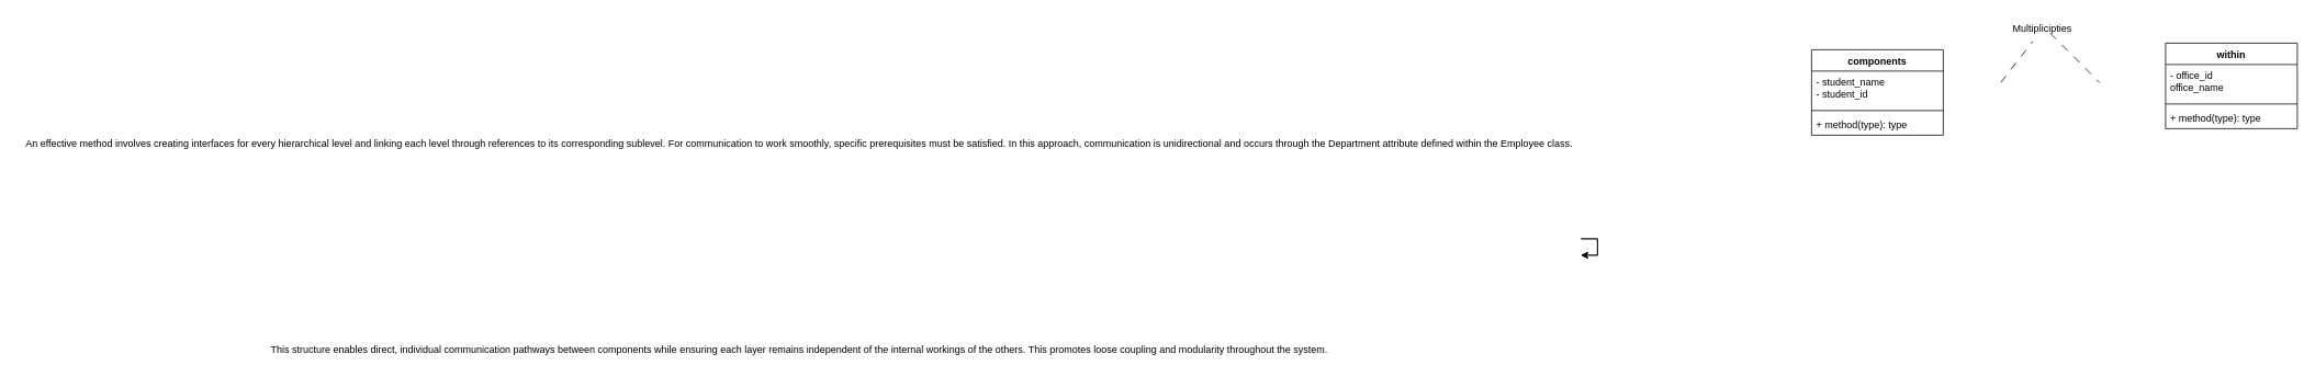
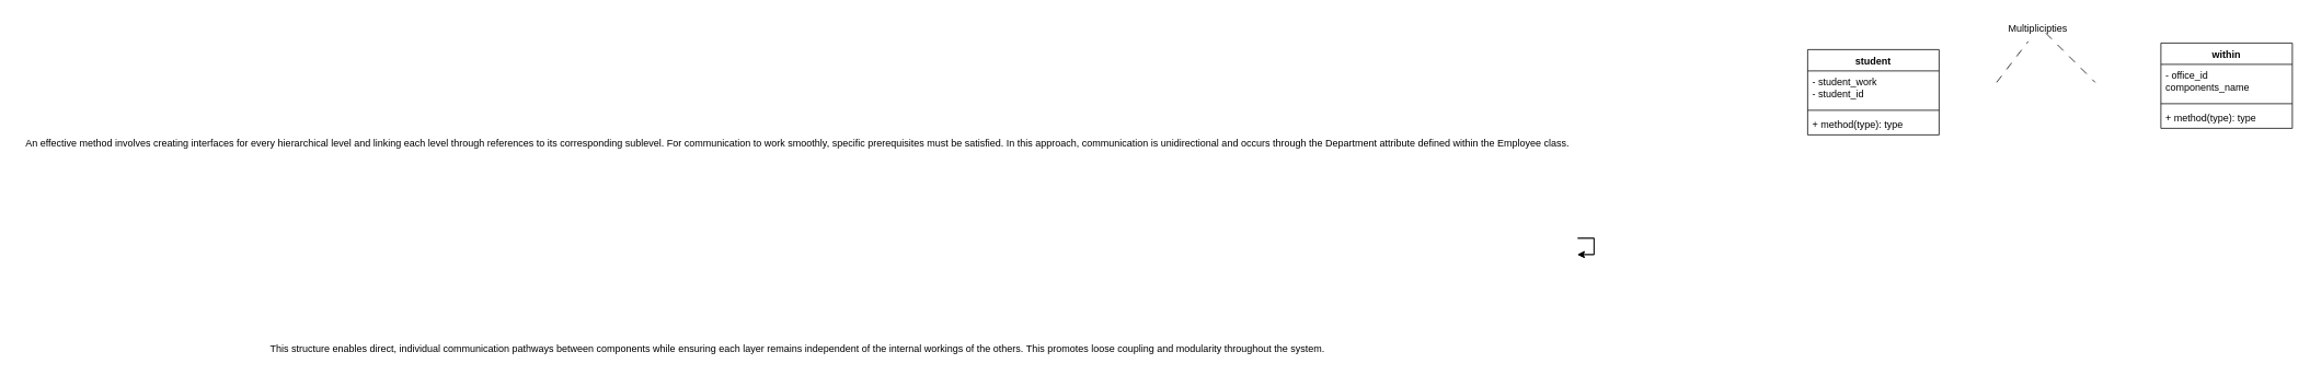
- <mxCell id="2" value="components" style="swimlane;fontStyle=1;align=center;verticalAlign=top;childLayout=stackLayout;horizontal=1;startSize=26;horizontalStack=0;resizeParent=1;resizeParentMax=0;resizeLast=0;collapsible=1;marginBottom=0;whiteSpace=wrap;html=1;" vertex="1" parent="1"><mxGeometry x="2200" y="60" width="160" height="104" as="geometry" /></mxCell>
+ <mxCell id="2" value="student" style="swimlane;fontStyle=1;align=center;verticalAlign=top;childLayout=stackLayout;horizontal=1;startSize=26;horizontalStack=0;resizeParent=1;resizeParentMax=0;resizeLast=0;collapsible=1;marginBottom=0;whiteSpace=wrap;html=1;" vertex="1" parent="1"><mxGeometry x="2200" y="60" width="160" height="104" as="geometry" /></mxCell>
- <mxCell id="7" value="- office_id&lt;div&gt;office_name&lt;/div&gt;" style="text;strokeColor=none;fillColor=none;align=left;verticalAlign=top;spacingLeft=4;spacingRight=4;overflow=hidden;rotatable=0;points=[[0,0.5],[1,0.5]];portConstraint=eastwest;whiteSpace=wrap;html=1;" vertex="1" parent="6"><mxGeometry y="26" width="160" height="44" as="geometry" /></mxCell>
+ <mxCell id="7" value="- office_id&lt;div&gt;components_name&lt;/div&gt;" style="text;strokeColor=none;fillColor=none;align=left;verticalAlign=top;spacingLeft=4;spacingRight=4;overflow=hidden;rotatable=0;points=[[0,0.5],[1,0.5]];portConstraint=eastwest;whiteSpace=wrap;html=1;" vertex="1" parent="6"><mxGeometry y="26" width="160" height="44" as="geometry" /></mxCell>
- <mxCell id="3" value="- student_name&lt;div&gt;- student_id&lt;/div&gt;" style="text;strokeColor=none;fillColor=none;align=left;verticalAlign=top;spacingLeft=4;spacingRight=4;overflow=hidden;rotatable=0;points=[[0,0.5],[1,0.5]];portConstraint=eastwest;whiteSpace=wrap;html=1;" vertex="1" parent="2"><mxGeometry y="26" width="160" height="44" as="geometry" /></mxCell>
+ <mxCell id="3" value="- student_work&lt;div&gt;- student_id&lt;/div&gt;" style="text;strokeColor=none;fillColor=none;align=left;verticalAlign=top;spacingLeft=4;spacingRight=4;overflow=hidden;rotatable=0;points=[[0,0.5],[1,0.5]];portConstraint=eastwest;whiteSpace=wrap;html=1;" vertex="1" parent="2"><mxGeometry y="26" width="160" height="44" as="geometry" /></mxCell>
